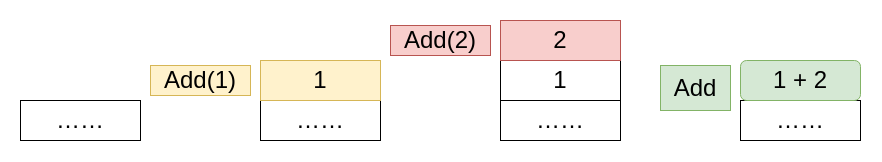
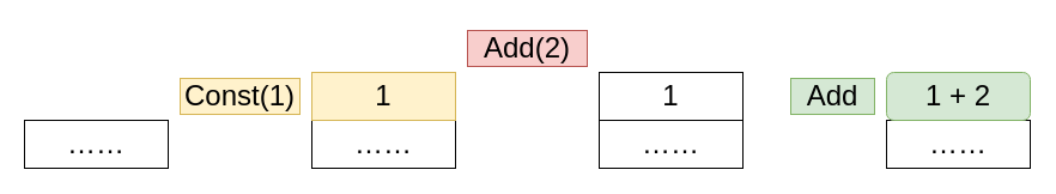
- <mxCell id="8" value="2" style="rounded=0;whiteSpace=wrap;html=1;fontSize=24;fillColor=#f8cecc;strokeColor=#b85450;" vertex="1" parent="1"><mxGeometry x="500" y="20" width="120" height="40" as="geometry" /></mxCell>
- <mxCell id="3" value="Add(1)" style="text;html=1;align=center;verticalAlign=middle;whiteSpace=wrap;rounded=0;fontSize=24;fillColor=#fff2cc;strokeColor=#d6b656;" vertex="1" parent="1"><mxGeometry x="150" y="65" width="100" height="30" as="geometry" /></mxCell>
+ <mxCell id="3" value="Const(1)" style="text;html=1;align=center;verticalAlign=middle;whiteSpace=wrap;rounded=0;fontSize=24;fillColor=#fff2cc;strokeColor=#d6b656;" vertex="1" parent="1"><mxGeometry x="150" y="65" width="100" height="30" as="geometry" /></mxCell>
- <mxCell id="10" value="Add" style="text;html=1;align=center;verticalAlign=middle;whiteSpace=wrap;rounded=0;fontSize=24;fillColor=#d5e8d4;strokeColor=#82b366;" vertex="1" parent="1"><mxGeometry x="660" y="65" width="70" height="45" as="geometry" /></mxCell>
+ <mxCell id="10" value="Add" style="text;html=1;align=center;verticalAlign=middle;whiteSpace=wrap;rounded=0;fontSize=24;fillColor=#d5e8d4;strokeColor=#82b366;" vertex="1" parent="1"><mxGeometry x="660" y="65" width="70" height="30" as="geometry" /></mxCell>
